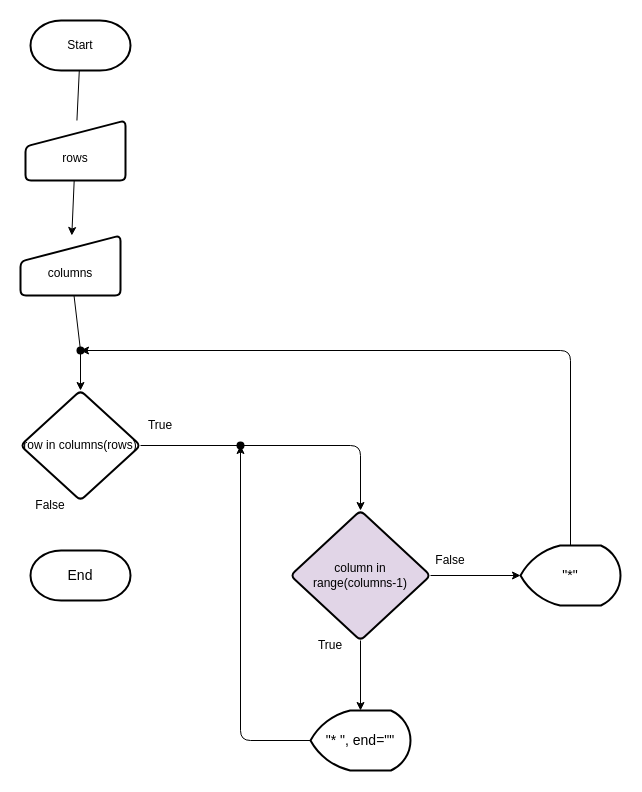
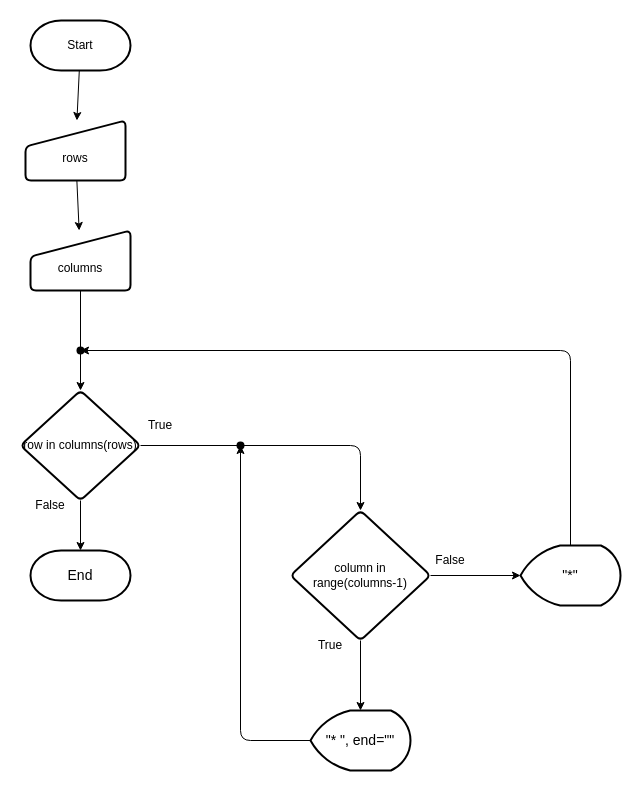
- <mxCell id="2" value="" style="edgeStyle=none;html=1;endArrow=none;" edge="1" parent="1" source="3" target="5"><mxGeometry relative="1" as="geometry" /></mxCell>
+ <mxCell id="2" value="" style="edgeStyle=none;html=1;" edge="1" parent="1" source="3" target="5"><mxGeometry relative="1" as="geometry" /></mxCell>
- <mxCell id="7" value="&lt;br&gt;columns" style="html=1;strokeWidth=2;shape=manualInput;whiteSpace=wrap;rounded=1;size=26;arcSize=11;" vertex="1" parent="1"><mxGeometry x="20" y="235" width="100" height="60" as="geometry" /></mxCell>
+ <mxCell id="7" value="&lt;br&gt;columns" style="html=1;strokeWidth=2;shape=manualInput;whiteSpace=wrap;rounded=1;size=26;arcSize=11;" vertex="1" parent="1"><mxGeometry x="30" y="230" width="100" height="60" as="geometry" /></mxCell>
+ <mxCell id="9" value="" style="edgeStyle=none;html=1;fontSize=14;" edge="1" parent="1" source="10" target="25"><mxGeometry relative="1" as="geometry" /></mxCell>
- <mxCell id="13" value="column in range(columns-1)" style="rhombus;whiteSpace=wrap;html=1;strokeWidth=2;rounded=1;arcSize=11;fillColor=#e1d5e7;" vertex="1" parent="1"><mxGeometry x="290" y="510" width="140" height="130" as="geometry" /></mxCell>
+ <mxCell id="13" value="column in range(columns-1)" style="rhombus;whiteSpace=wrap;html=1;strokeWidth=2;rounded=1;arcSize=11;" vertex="1" parent="1"><mxGeometry x="290" y="510" width="140" height="130" as="geometry" /></mxCell>
